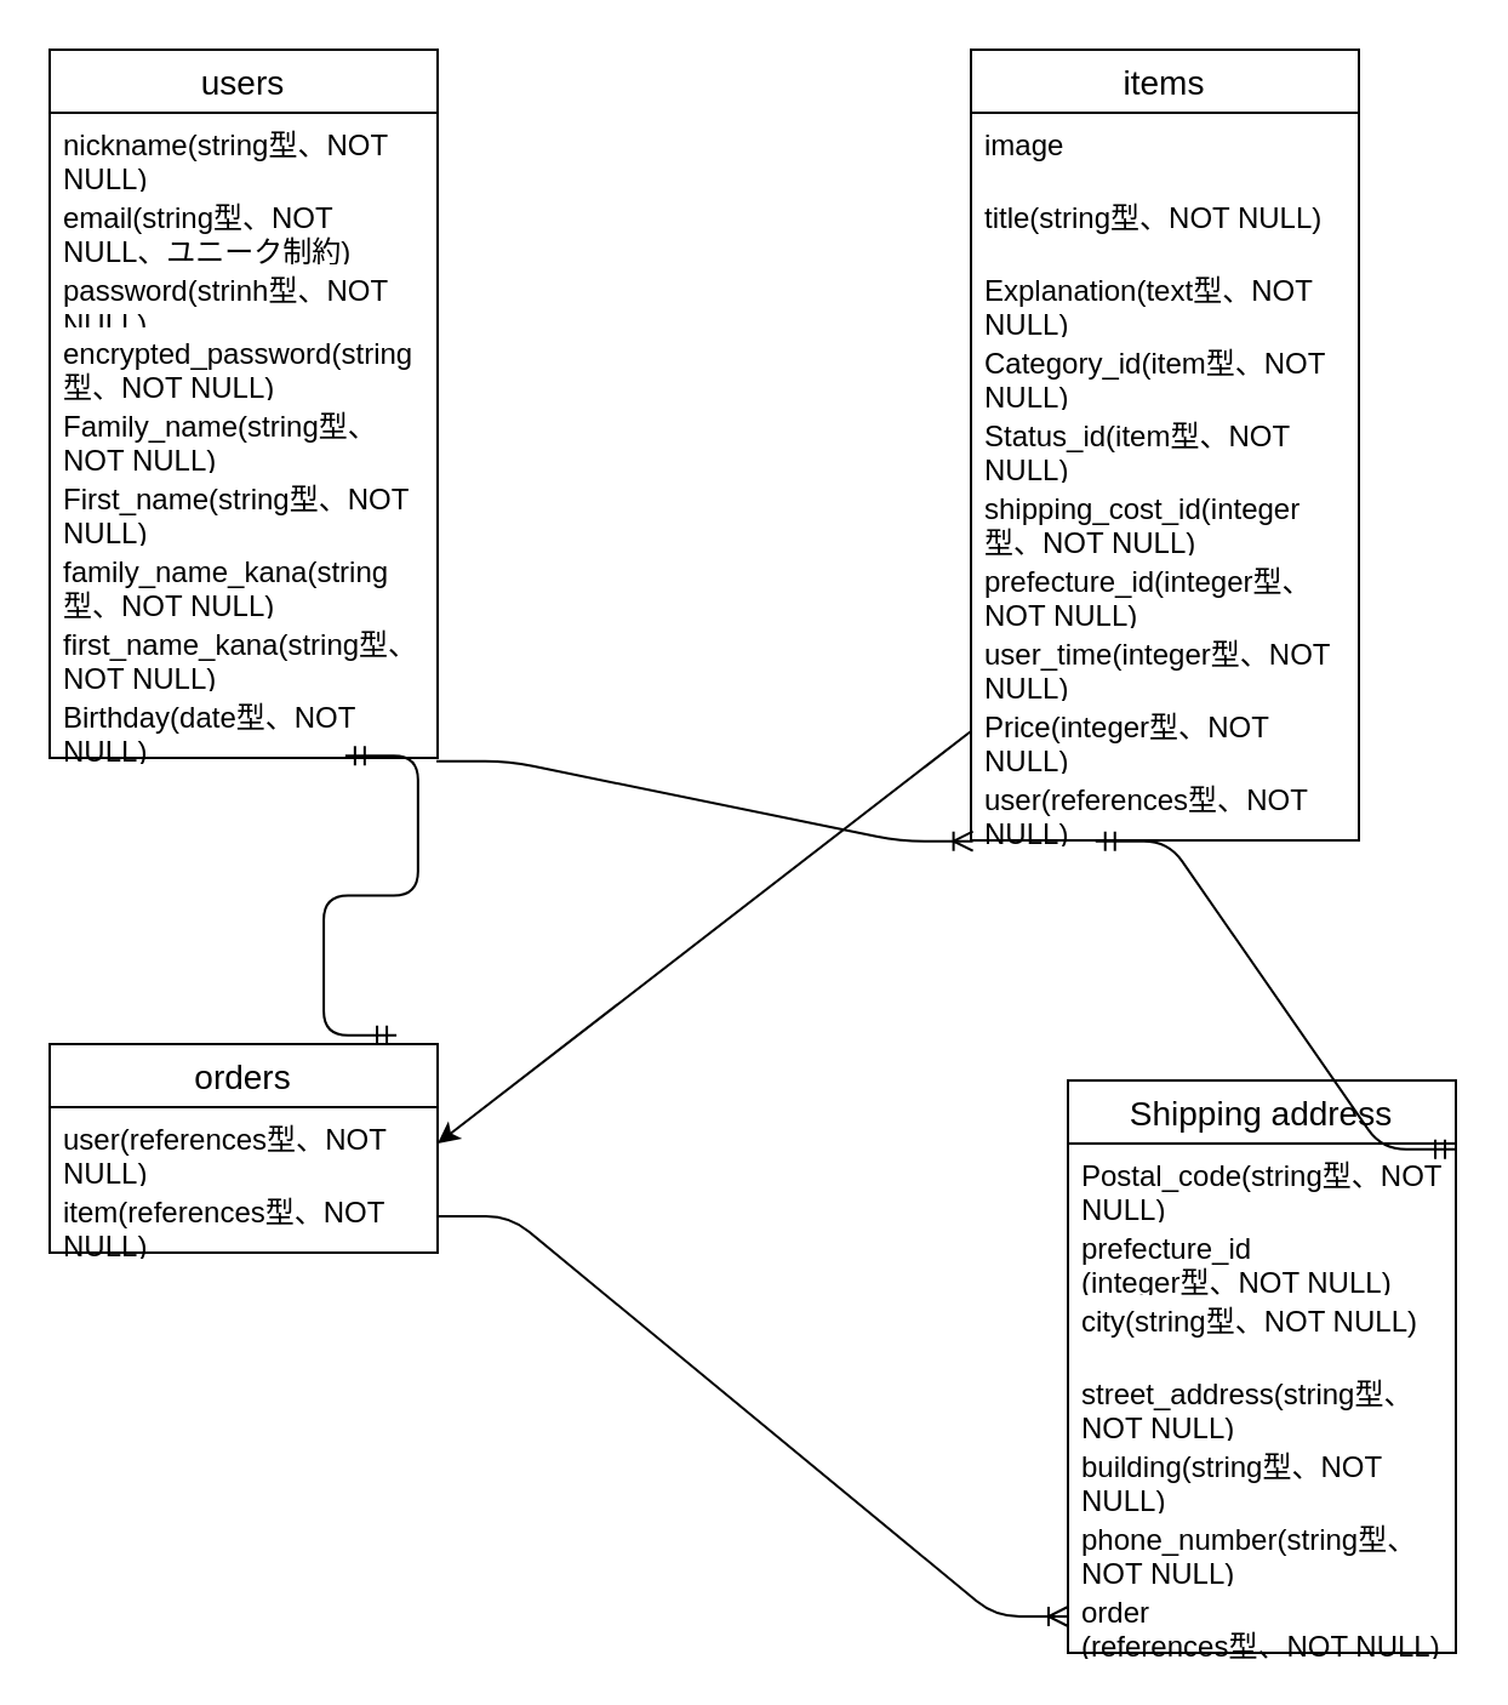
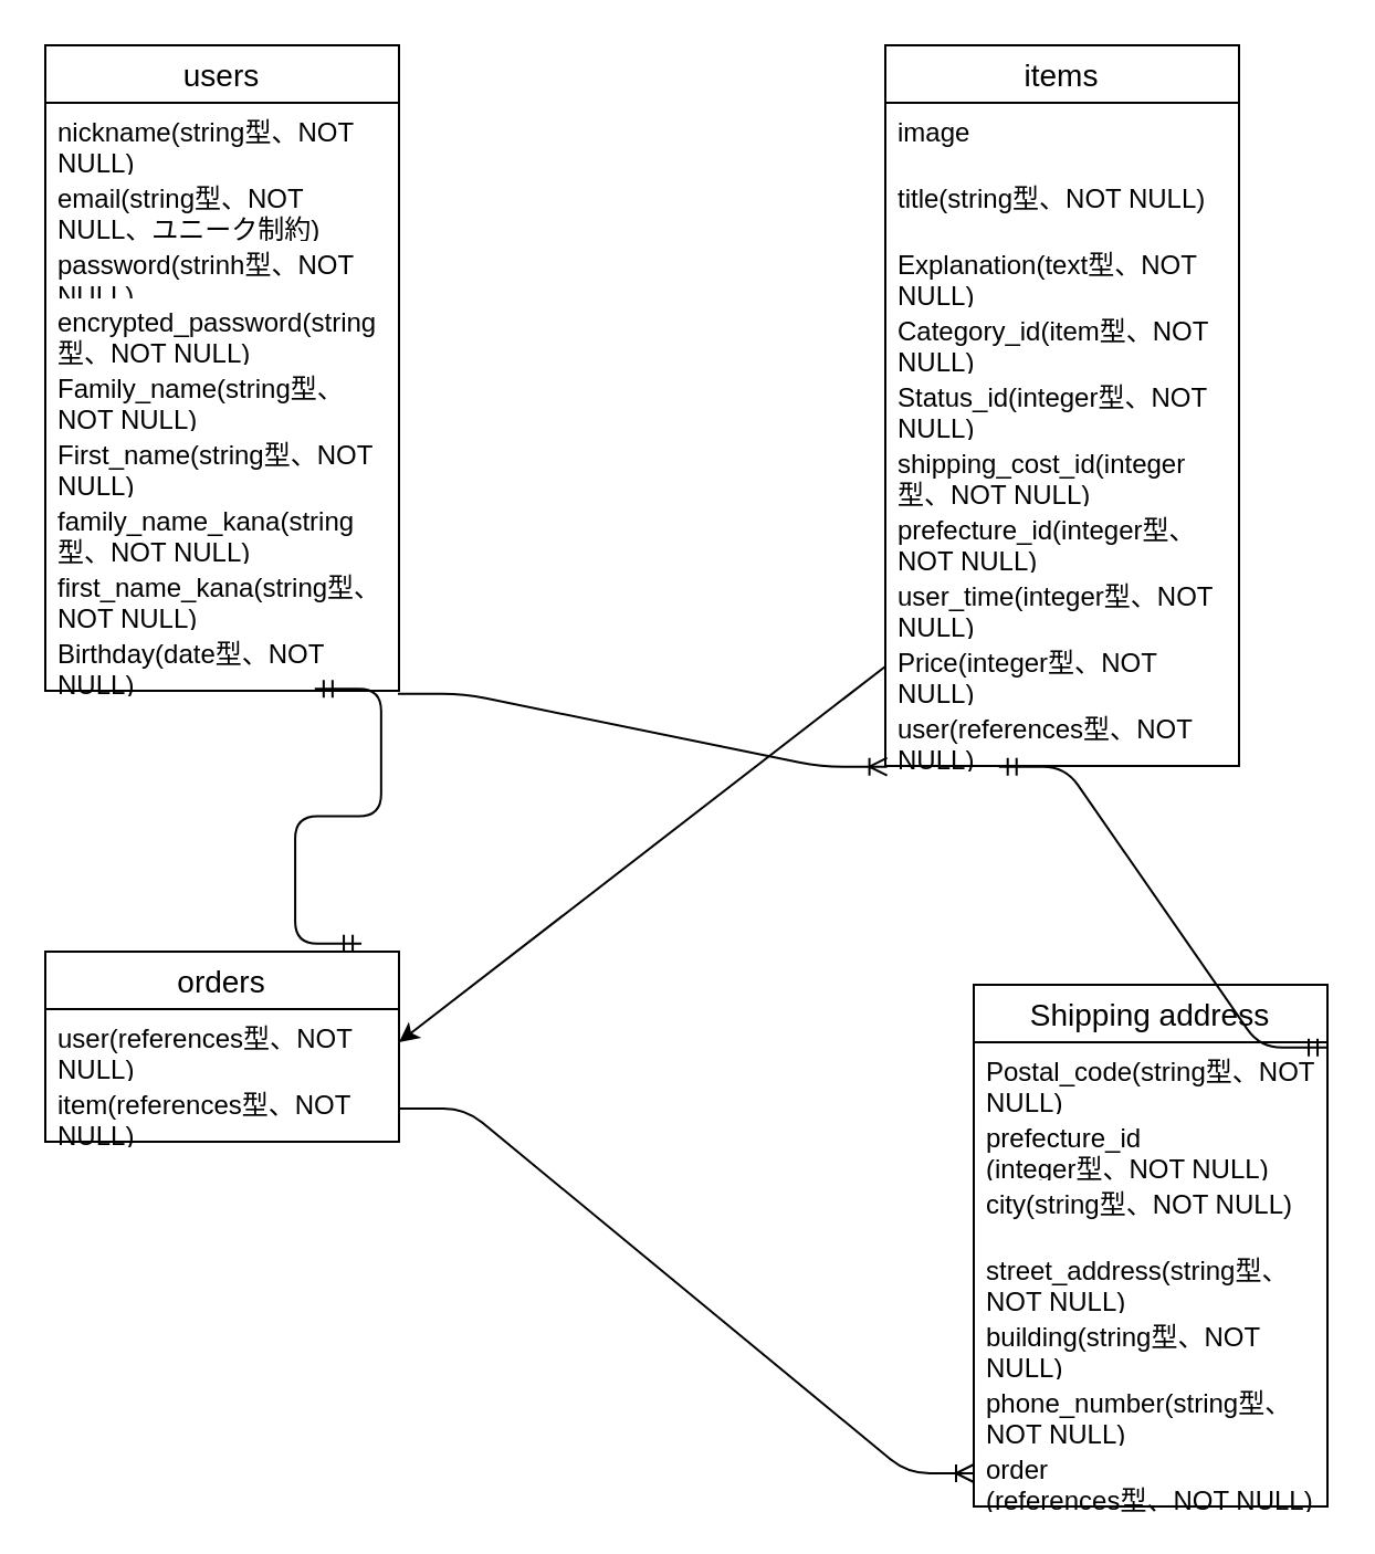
- <mxCell id="17" value="Status_id(&lt;span lang=&quot;en-US&quot;&gt;item&lt;/span&gt;&lt;span lang=&quot;ja&quot;&gt;型、&lt;/span&gt;&lt;span lang=&quot;en-US&quot;&gt;NOT NULL&lt;/span&gt;)" style="text;strokeColor=none;fillColor=none;spacingLeft=4;spacingRight=4;overflow=hidden;rotatable=0;points=[[0,0.5],[1,0.5]];portConstraint=eastwest;fontSize=12;whiteSpace=wrap;html=1;" parent="12" vertex="1"><mxGeometry y="146" width="160" height="30" as="geometry" /></mxCell>
+ <mxCell id="17" value="Status_id(&lt;span lang=&quot;en-US&quot;&gt;integer&lt;/span&gt;&lt;span lang=&quot;ja&quot;&gt;型、&lt;/span&gt;&lt;span lang=&quot;en-US&quot;&gt;NOT NULL&lt;/span&gt;)" style="text;strokeColor=none;fillColor=none;spacingLeft=4;spacingRight=4;overflow=hidden;rotatable=0;points=[[0,0.5],[1,0.5]];portConstraint=eastwest;fontSize=12;whiteSpace=wrap;html=1;" parent="12" vertex="1"><mxGeometry y="146" width="160" height="30" as="geometry" /></mxCell>
